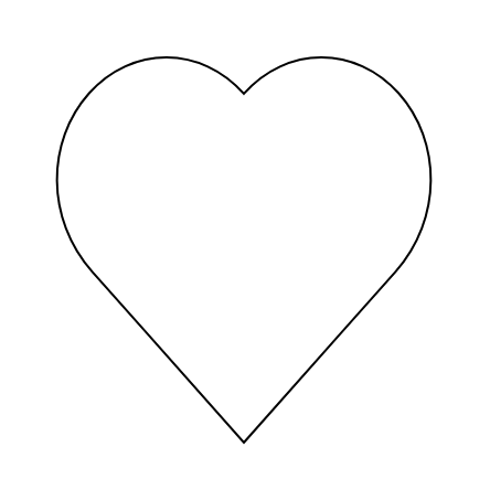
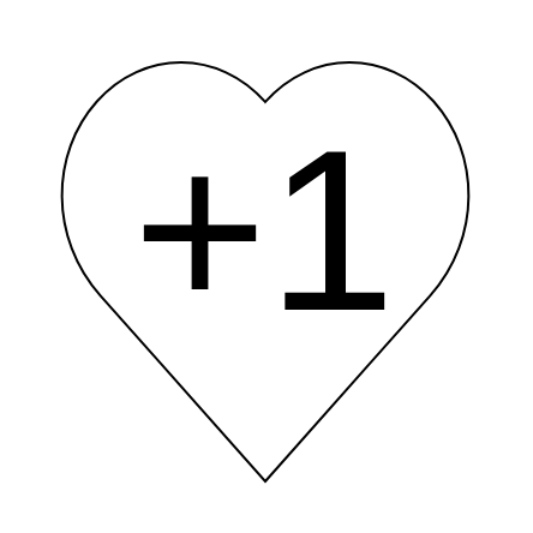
+ <mxCell id="3" value="+1" style="text;html=1;strokeColor=none;fillColor=none;align=center;verticalAlign=middle;whiteSpace=wrap;rounded=0;fontSize=96;" vertex="1" parent="1"><mxGeometry x="20" y="20" width="180" height="150" as="geometry" /></mxCell>
